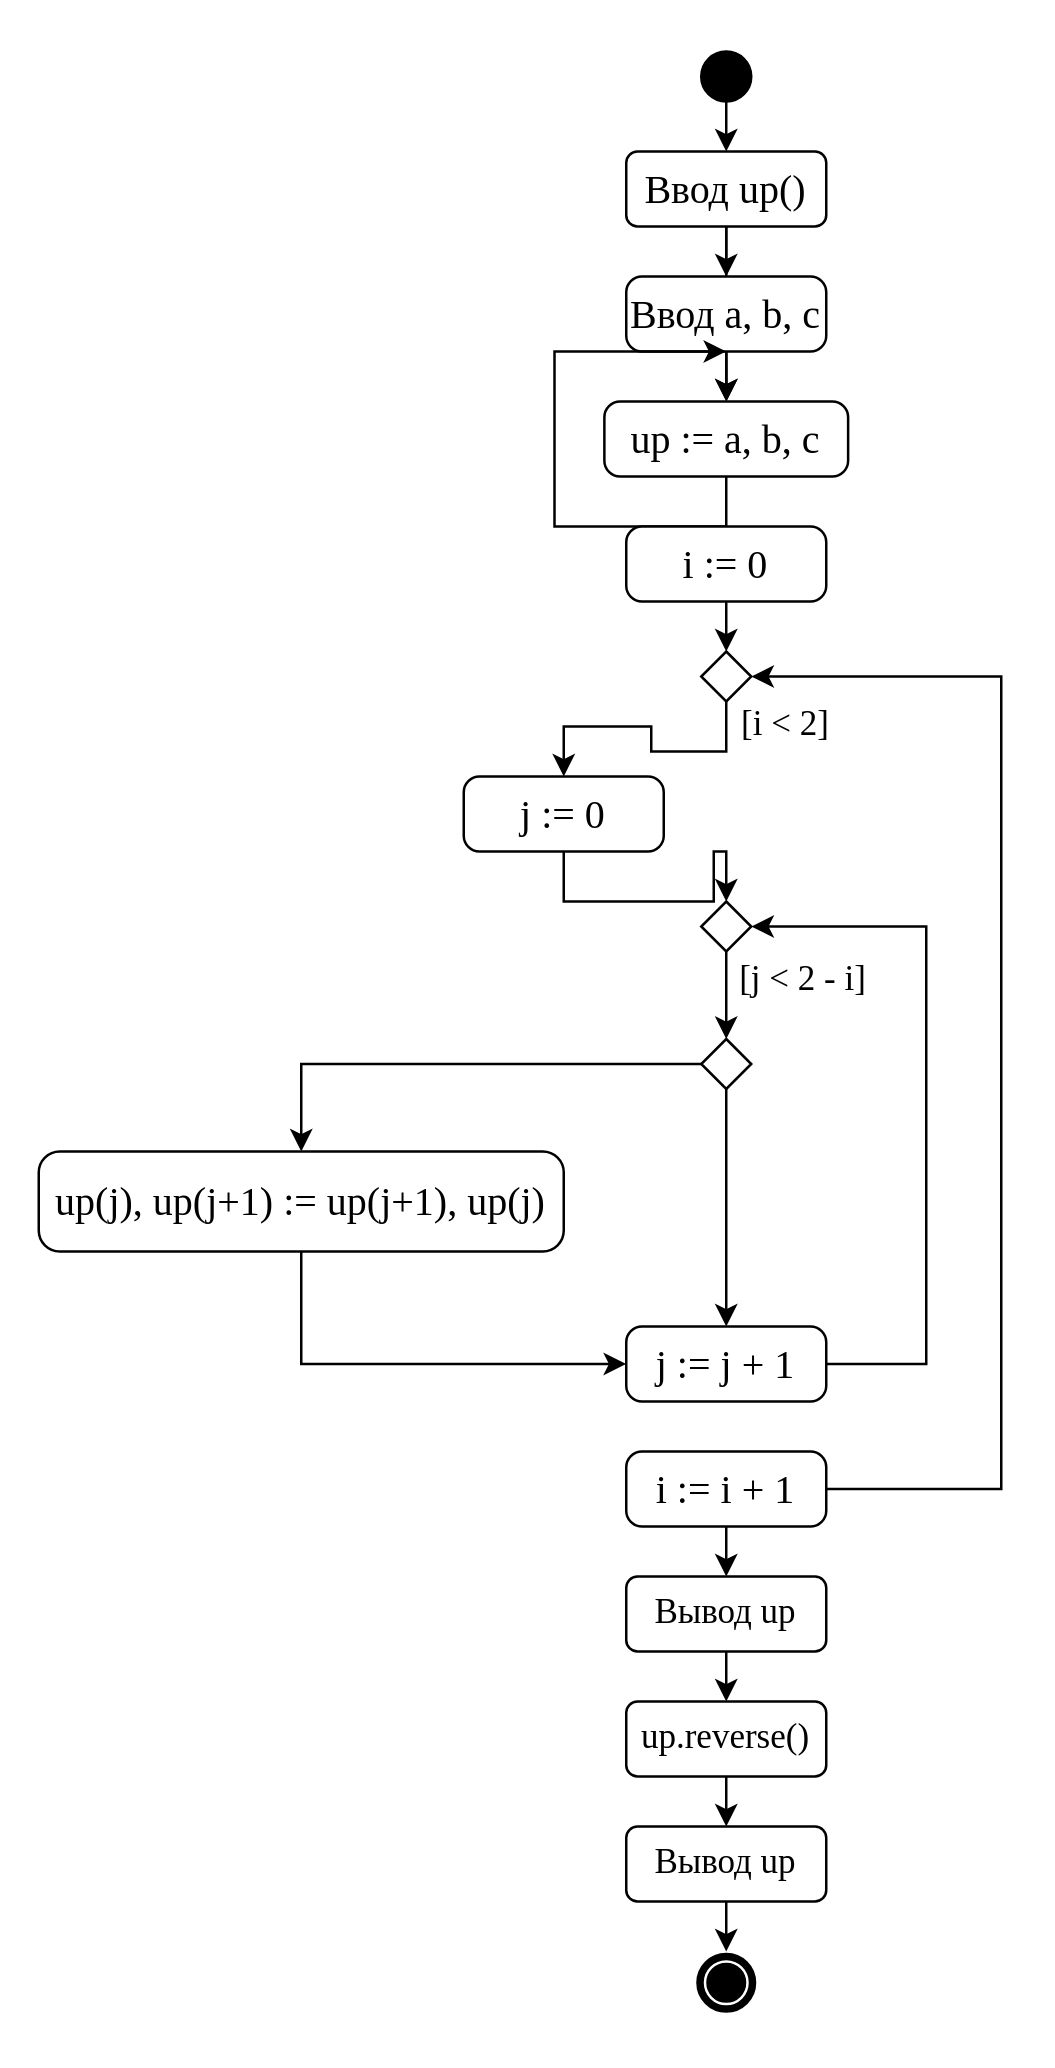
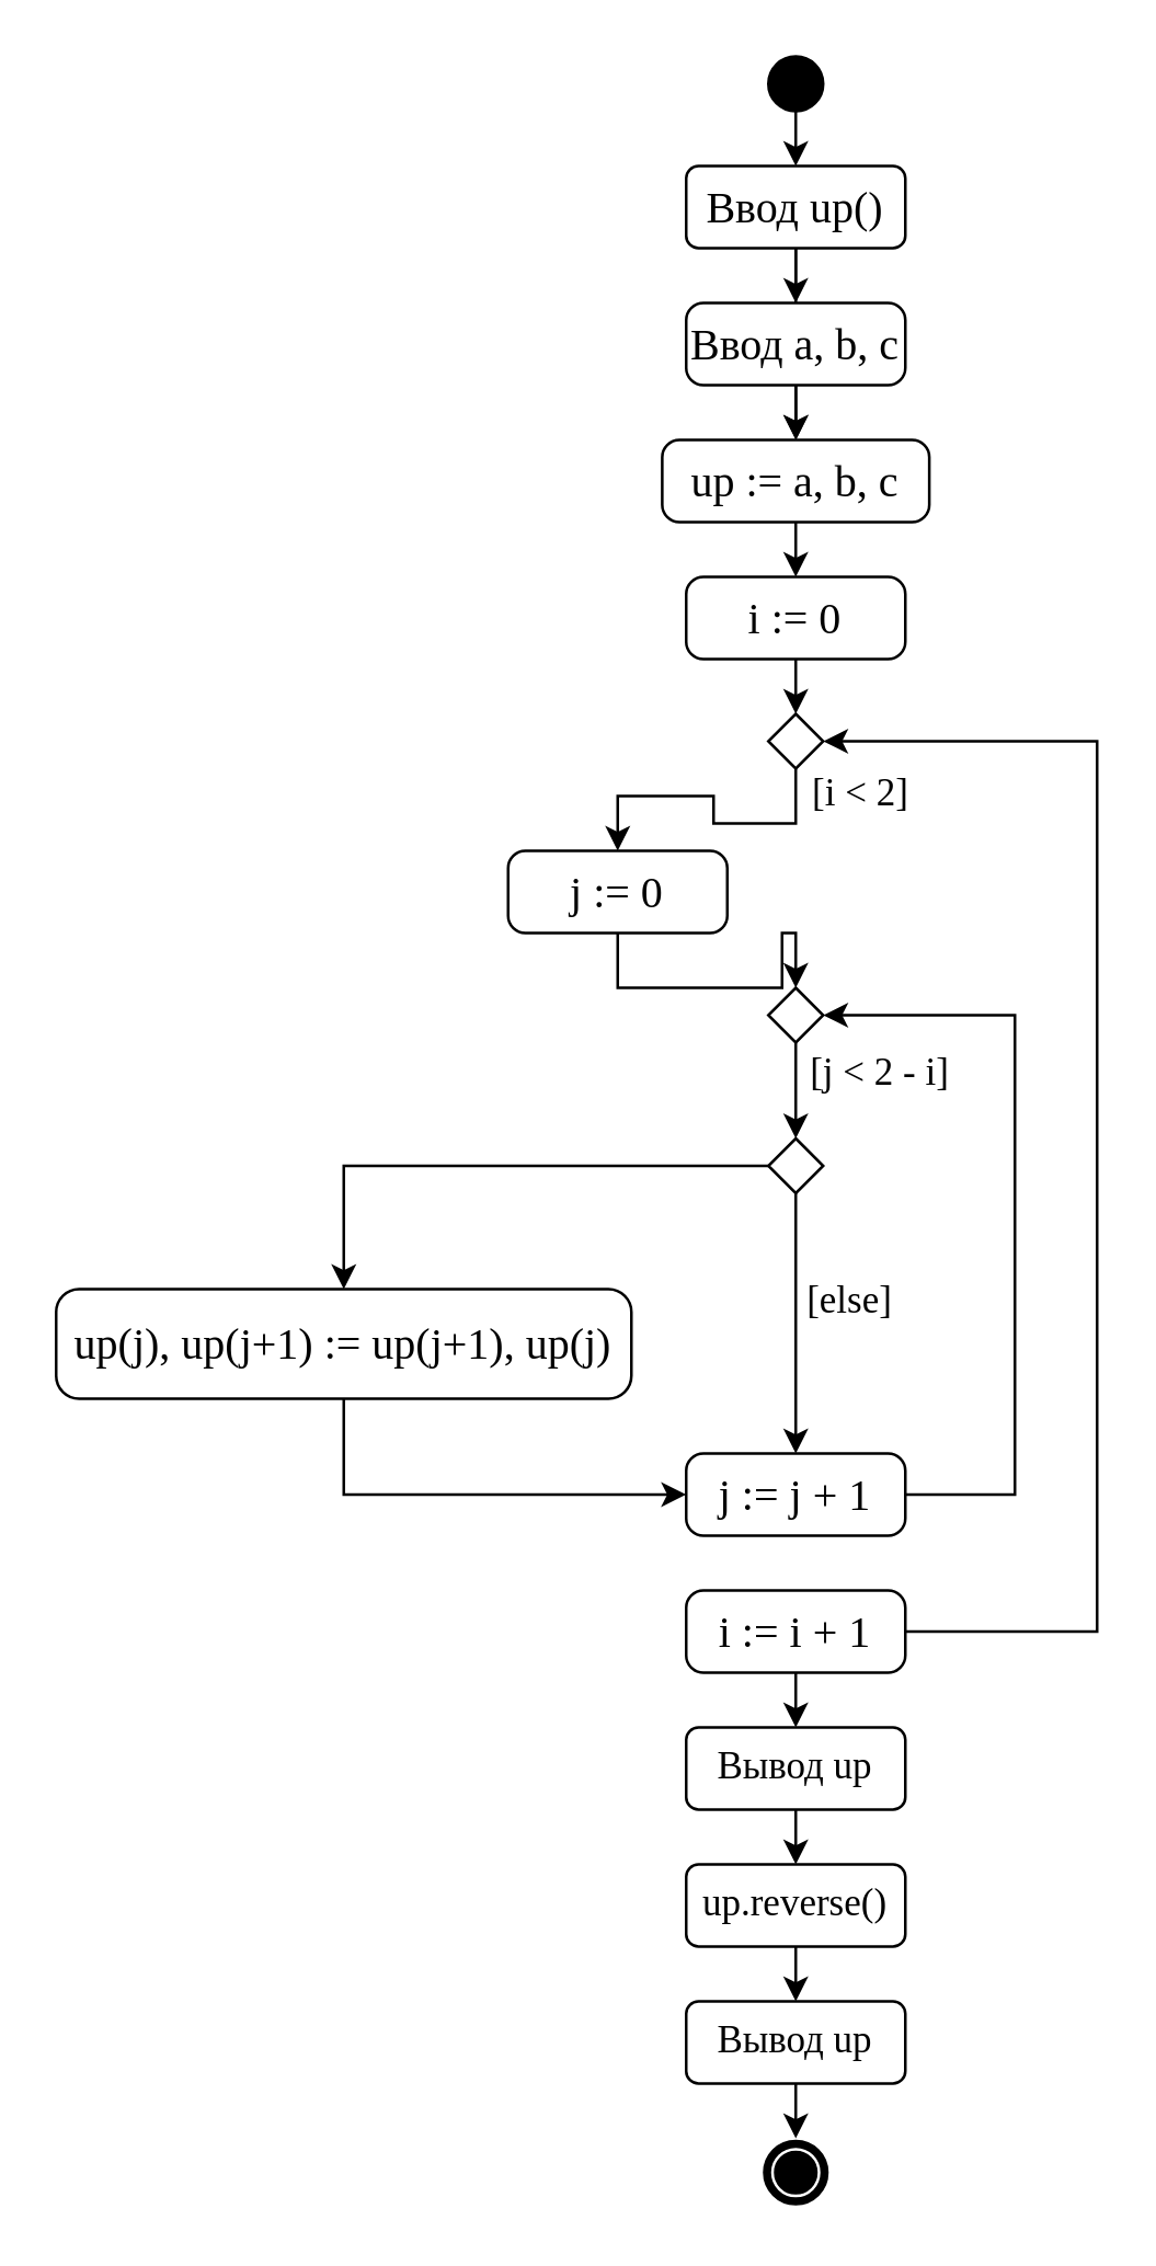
- <mxCell id="10" style="edgeStyle=orthogonalEdgeStyle;rounded=0;orthogonalLoop=1;jettySize=auto;html=1;exitX=0.5;exitY=1;exitDx=0;exitDy=0;" edge="1" parent="1" source="11" target="9"><mxGeometry relative="1" as="geometry" /></mxCell>
+ <mxCell id="10" style="edgeStyle=orthogonalEdgeStyle;rounded=0;orthogonalLoop=1;jettySize=auto;html=1;exitX=0.5;exitY=1;exitDx=0;exitDy=0;entryX=0.5;entryY=0;entryDx=0;entryDy=0;" edge="1" parent="1" source="11" target="13"><mxGeometry relative="1" as="geometry" /></mxCell>
+ <mxCell id="32" value="&lt;font style=&quot;font-size: 14px;&quot; face=&quot;Times New Roman&quot;&gt;[else]&lt;/font&gt;" style="text;html=1;strokeColor=none;fillColor=none;align=center;verticalAlign=middle;whiteSpace=wrap;rounded=0;" vertex="1" parent="1"><mxGeometry x="280" y="460" width="60" height="30" as="geometry" /></mxCell>
- <mxCell id="26" value="&lt;font style=&quot;font-size: 16px;&quot; face=&quot;Times New Roman&quot;&gt;up(j), up(j+1) := up(j+1), up(j)&lt;/font&gt;" style="rounded=1;whiteSpace=wrap;html=1;arcSize=21;" vertex="1" parent="1"><mxGeometry x="15" y="460" width="210" height="40" as="geometry" /></mxCell>
+ <mxCell id="26" value="&lt;font style=&quot;font-size: 16px;&quot; face=&quot;Times New Roman&quot;&gt;up(j), up(j+1) := up(j+1), up(j)&lt;/font&gt;" style="rounded=1;whiteSpace=wrap;html=1;arcSize=21;" vertex="1" parent="1"><mxGeometry x="20" y="470" width="210" height="40" as="geometry" /></mxCell>
